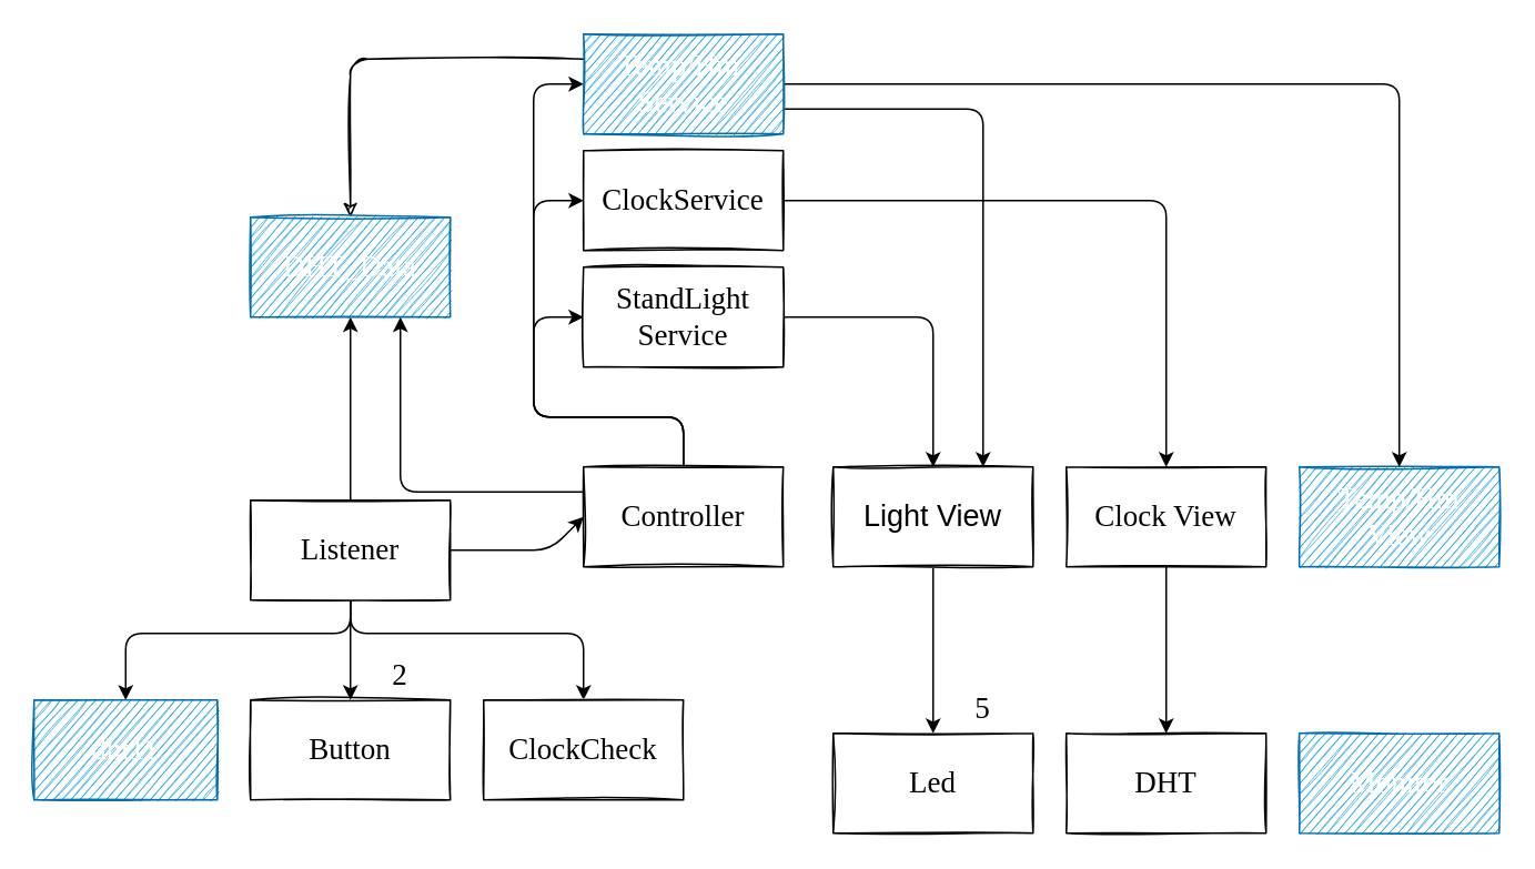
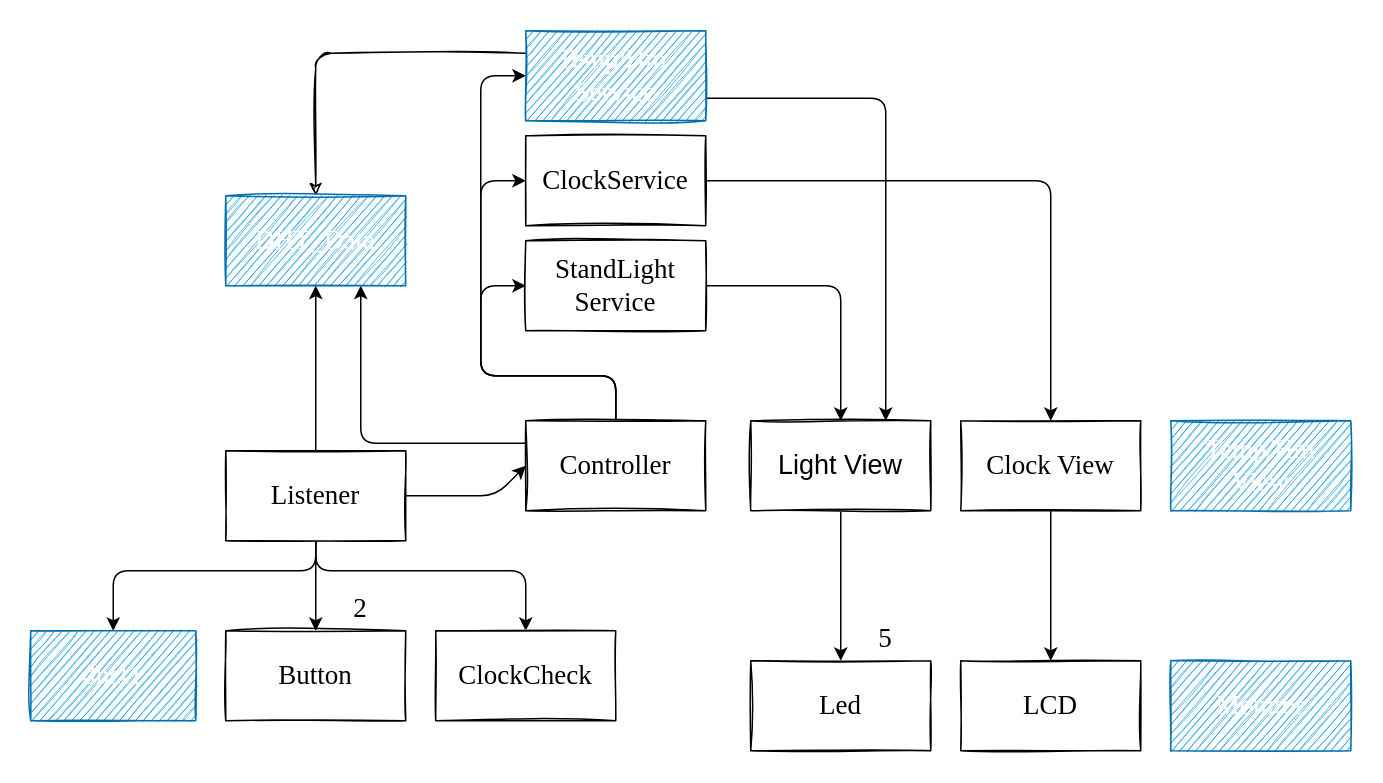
- <mxCell id="32" style="edgeStyle=none;html=1;exitX=1;exitY=0.5;exitDx=0;exitDy=0;entryX=0.5;entryY=0;entryDx=0;entryDy=0;" parent="1" source="33" target="29" edge="1"><mxGeometry relative="1" as="geometry"><Array as="points"><mxPoint x="840" y="50" /></Array></mxGeometry></mxCell>
- <mxCell id="19" value="&lt;font face=&quot;Comic Sans MS&quot; style=&quot;font-size: 18px&quot;&gt;DHT&lt;/font&gt;" style="rounded=0;whiteSpace=wrap;html=1;sketch=1;" parent="1" vertex="1"><mxGeometry x="640" y="440" width="120" height="60" as="geometry" /></mxCell>
+ <mxCell id="19" value="&lt;font face=&quot;Comic Sans MS&quot; style=&quot;font-size: 18px&quot;&gt;LCD&lt;/font&gt;" style="rounded=0;whiteSpace=wrap;html=1;sketch=1;" parent="1" vertex="1"><mxGeometry x="640" y="440" width="120" height="60" as="geometry" /></mxCell>
